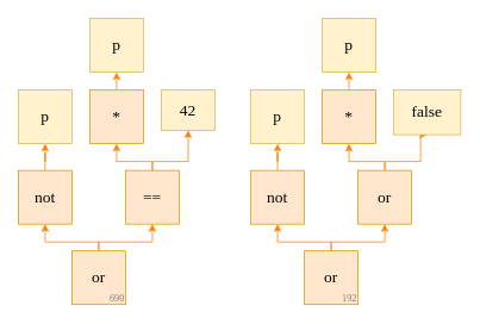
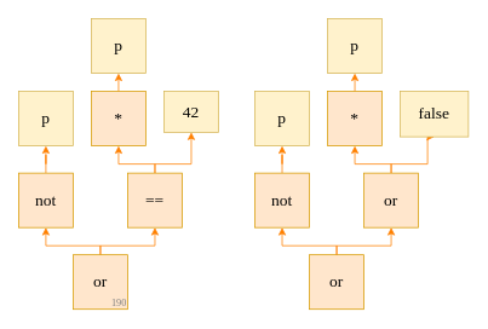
- <mxCell id="23" value="&lt;font style=&quot;font-size: 11px;&quot;&gt;192&lt;br&gt;&lt;/font&gt;" style="text;html=1;align=right;verticalAlign=bottom;resizable=0;points=[];autosize=1;strokeColor=none;fillColor=none;fontSize=11;fontFamily=IBM Plex Mono;fontSource=https%3A%2F%2Ffonts.googleapis.com%2Fcss%3Ffamily%3DIBM%2BPlex%2BMono;labelPosition=center;verticalLabelPosition=middle;fontColor=#808080;container=1;spacing=0;labelBackgroundColor=none;spacingRight=2;" parent="21" vertex="1"><mxGeometry x="20" y="40" width="40" height="20" as="geometry" /></mxCell>
- <mxCell id="29" value="&lt;font style=&quot;font-size: 11px;&quot;&gt;690&lt;/font&gt;" style="text;html=1;align=right;verticalAlign=bottom;resizable=0;points=[];autosize=1;strokeColor=none;fillColor=none;fontSize=11;fontFamily=IBM Plex Mono;fontSource=https%3A%2F%2Ffonts.googleapis.com%2Fcss%3Ffamily%3DIBM%2BPlex%2BMono;labelPosition=center;verticalLabelPosition=middle;fontColor=#808080;container=1;spacing=0;labelBackgroundColor=none;spacingRight=2;" parent="27" vertex="1"><mxGeometry x="20" y="40" width="40" height="20" as="geometry" /></mxCell>
+ <mxCell id="29" value="&lt;font style=&quot;font-size: 11px;&quot;&gt;190&lt;/font&gt;" style="text;html=1;align=right;verticalAlign=bottom;resizable=0;points=[];autosize=1;strokeColor=none;fillColor=none;fontSize=11;fontFamily=IBM Plex Mono;fontSource=https%3A%2F%2Ffonts.googleapis.com%2Fcss%3Ffamily%3DIBM%2BPlex%2BMono;labelPosition=center;verticalLabelPosition=middle;fontColor=#808080;container=1;spacing=0;labelBackgroundColor=none;spacingRight=2;" parent="27" vertex="1"><mxGeometry x="20" y="40" width="40" height="20" as="geometry" /></mxCell>
